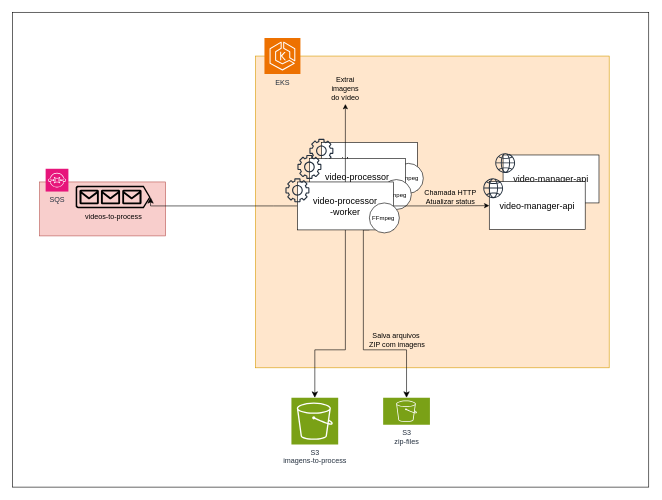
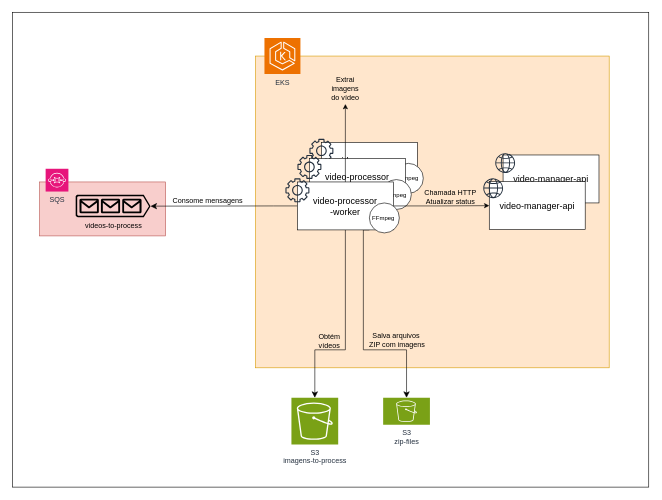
- <mxCell id="14" value="videos-to-process" style="sketch=0;aspect=fixed;pointerEvents=1;shadow=0;dashed=0;html=1;strokeColor=none;labelPosition=center;verticalLabelPosition=bottom;verticalAlign=top;align=center;fillColor=#000000;shape=mxgraph.azure.queue_generic" parent="1" vertex="1"><mxGeometry x="125" y="309.25" width="125" height="37.5" as="geometry" /></mxCell>
+ <mxCell id="14" value="videos-to-process" style="sketch=0;aspect=fixed;pointerEvents=1;shadow=0;dashed=0;html=1;strokeColor=none;labelPosition=center;verticalLabelPosition=bottom;verticalAlign=top;align=center;fillColor=#000000;shape=mxgraph.azure.queue_generic" parent="1" vertex="1"><mxGeometry x="125" y="324.25" width="125" height="37.5" as="geometry" /></mxCell>
+ <mxCell id="31" value="Consome mensagens" style="text;html=1;align=center;verticalAlign=middle;resizable=0;points=[];autosize=1;strokeColor=none;fillColor=none;" parent="1" vertex="1"><mxGeometry x="275" y="319" width="140" height="30" as="geometry" /></mxCell>
+ <mxCell id="24" value="Obtém&lt;br&gt;vídeos" style="text;html=1;align=center;verticalAlign=middle;resizable=0;points=[];autosize=1;strokeColor=none;fillColor=none;" parent="1" vertex="1"><mxGeometry x="518" y="548" width="60" height="40" as="geometry" /></mxCell>
